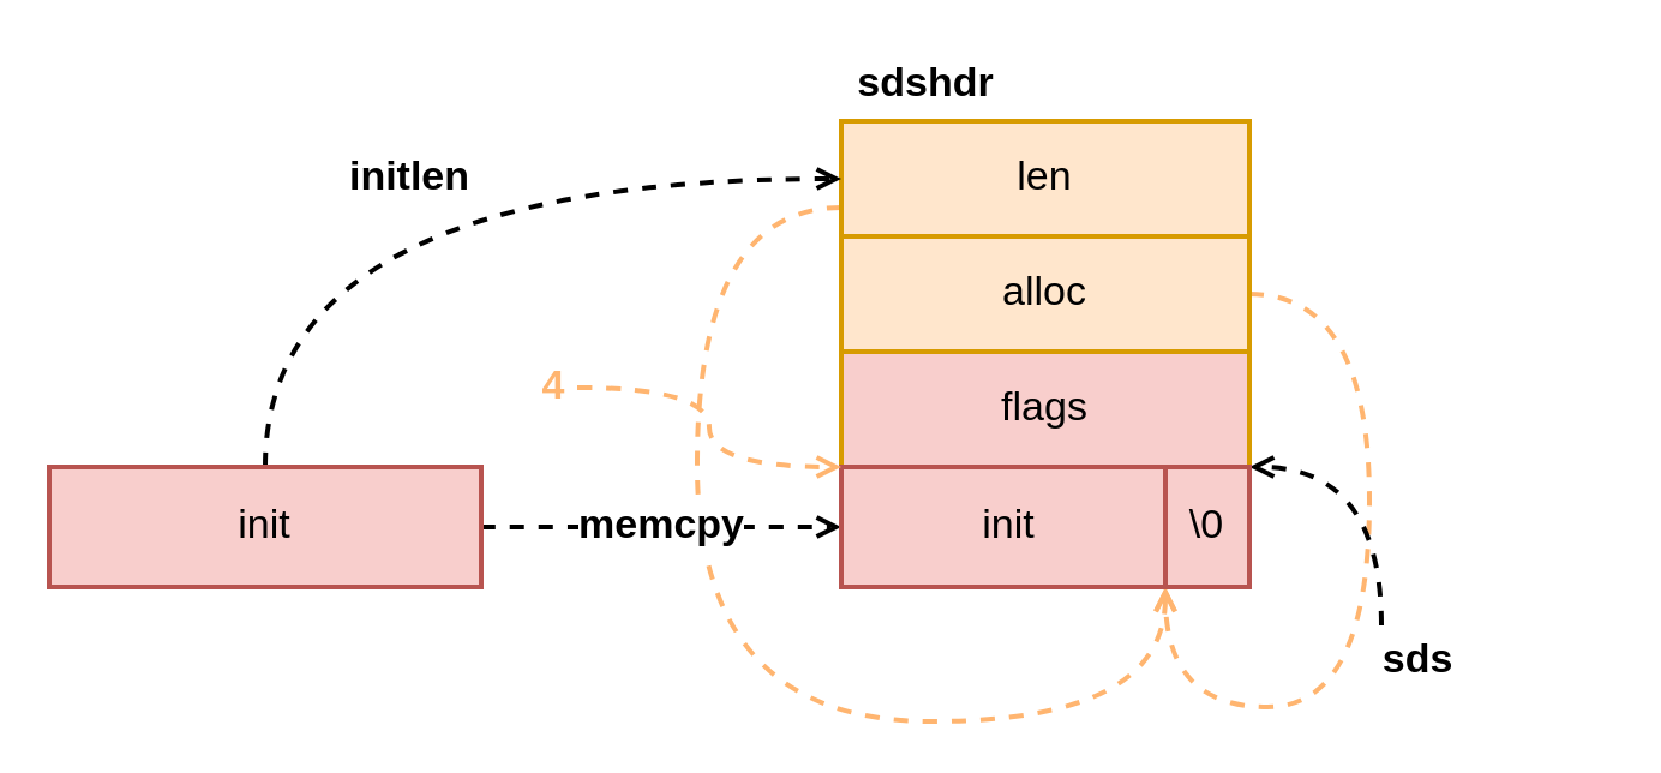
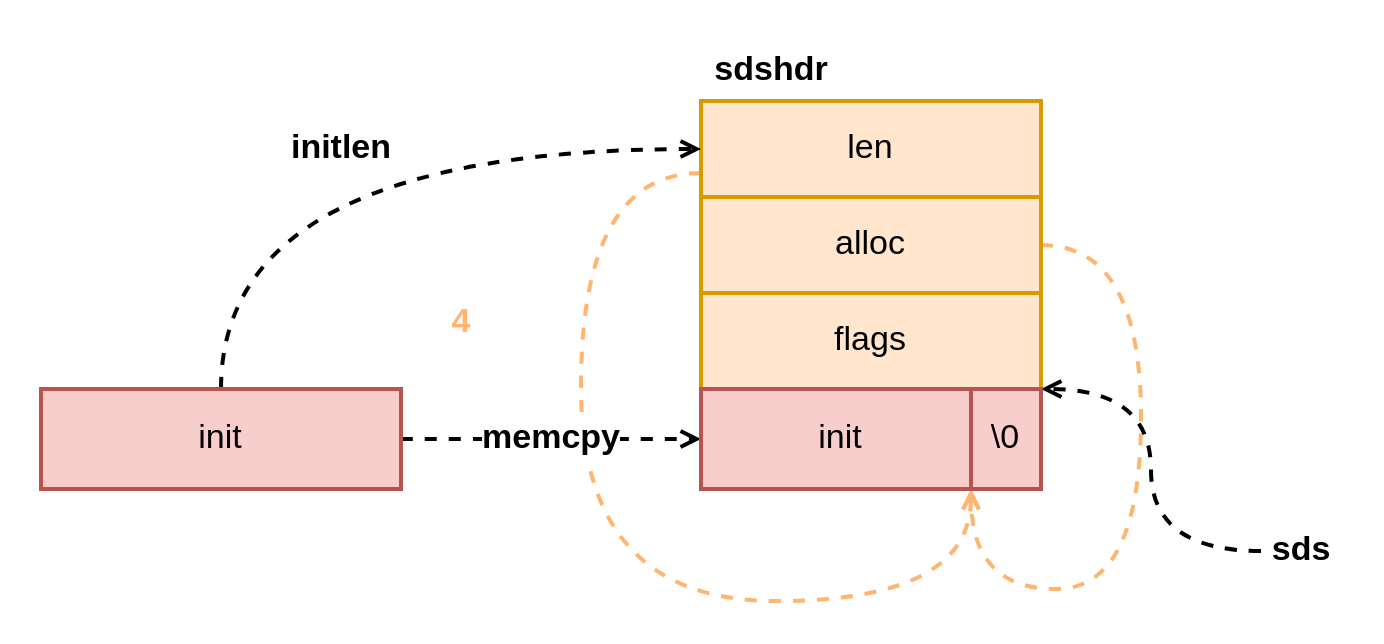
- <mxCell id="6" value="flags" style="rounded=0;whiteSpace=wrap;html=1;strokeWidth=2;fontSize=17;fillColor=#f8cecc;strokeColor=#d79b00;" parent="1" vertex="1"><mxGeometry x="350" y="146" width="170" height="48" as="geometry" /></mxCell>
+ <mxCell id="6" value="flags" style="rounded=0;whiteSpace=wrap;html=1;strokeWidth=2;fontSize=17;fillColor=#ffe6cc;strokeColor=#d79b00;" parent="1" vertex="1"><mxGeometry x="350" y="146" width="170" height="48" as="geometry" /></mxCell>
- <mxCell id="16" value="" style="edgeStyle=orthogonalEdgeStyle;curved=1;rounded=0;orthogonalLoop=1;jettySize=auto;html=1;dashed=1;fontSize=17;fontColor=#FFB570;endArrow=open;endFill=0;strokeColor=#FFB570;strokeWidth=2;entryX=0;entryY=1;entryDx=0;entryDy=0;" parent="1" source="17" target="6" edge="1"><mxGeometry relative="1" as="geometry"><Array as="points"><mxPoint x="295" y="161" /><mxPoint x="295" y="194" /></Array></mxGeometry></mxCell>
- <mxCell id="9" value="sds" style="text;html=1;align=center;verticalAlign=middle;resizable=0;points=[];autosize=1;strokeColor=none;fillColor=none;fontSize=17;fontStyle=1" parent="1" vertex="1"><mxGeometry x="570" y="260" width="40" height="30" as="geometry" /></mxCell>
+ <mxCell id="9" value="sds" style="text;html=1;align=center;verticalAlign=middle;resizable=0;points=[];autosize=1;strokeColor=none;fillColor=none;fontSize=17;fontStyle=1" parent="1" vertex="1"><mxGeometry x="630" y="260" width="40" height="30" as="geometry" /></mxCell>
